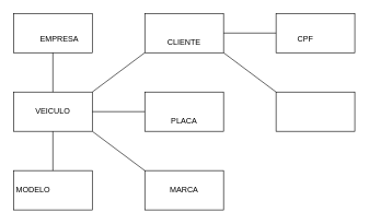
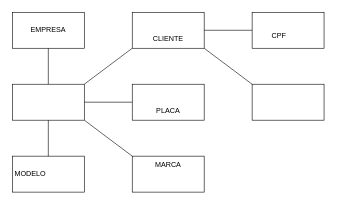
- <mxCell id="6" value="EMPRESA" style="text;html=1;strokeColor=none;fillColor=none;align=center;verticalAlign=middle;whiteSpace=wrap;rounded=0;" vertex="1" parent="1"><mxGeometry x="70" y="50" width="40" height="20" as="geometry" /></mxCell>
+ <mxCell id="6" value="EMPRESA" style="text;html=1;strokeColor=none;fillColor=none;align=center;verticalAlign=middle;whiteSpace=wrap;rounded=0;" vertex="1" parent="1"><mxGeometry x="60" y="40" width="40" height="20" as="geometry" /></mxCell>
- <mxCell id="7" value="VEICULO" style="text;html=1;strokeColor=none;fillColor=none;align=center;verticalAlign=middle;whiteSpace=wrap;rounded=0;" vertex="1" parent="1"><mxGeometry x="60" y="160" width="40" height="20" as="geometry" /></mxCell>
- <mxCell id="14" value="MARCA" style="text;html=1;strokeColor=none;fillColor=none;align=center;verticalAlign=middle;whiteSpace=wrap;rounded=0;" vertex="1" parent="1"><mxGeometry x="260" y="280" width="40" height="20" as="geometry" /></mxCell>
+ <mxCell id="14" value="MARCA" style="text;html=1;strokeColor=none;fillColor=none;align=center;verticalAlign=middle;whiteSpace=wrap;rounded=0;" vertex="1" parent="1"><mxGeometry x="260" y="265" width="40" height="20" as="geometry" /></mxCell>
